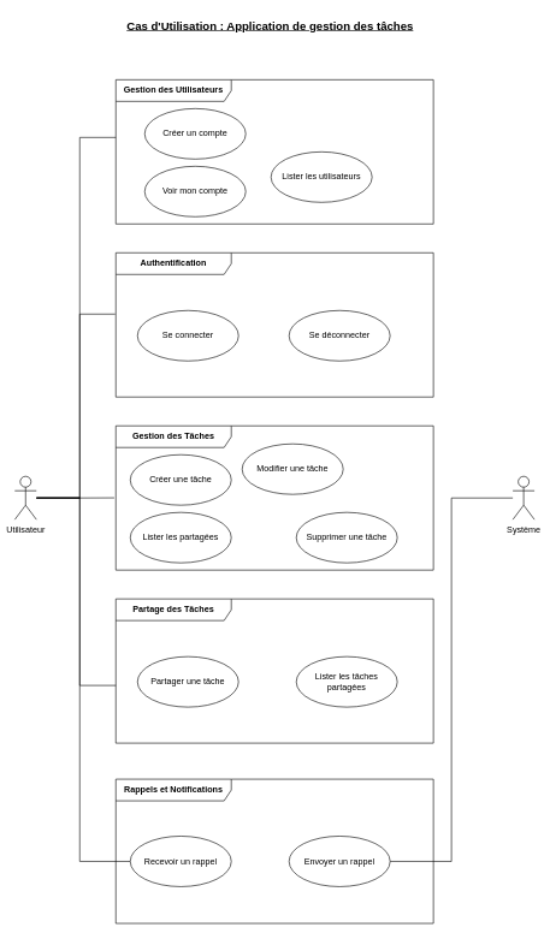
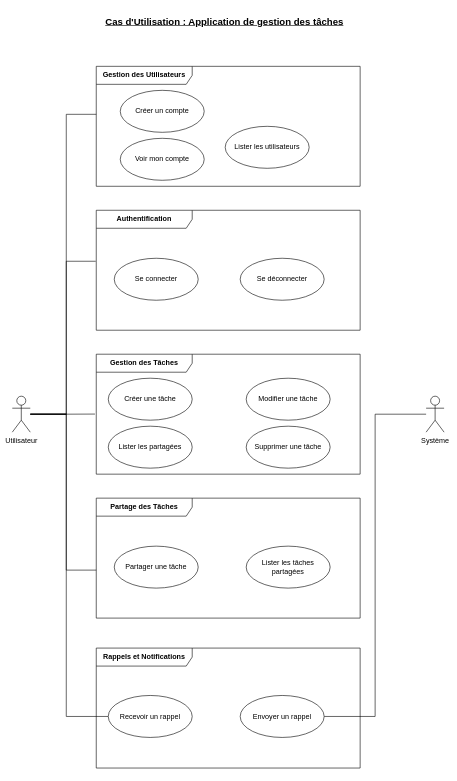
- <mxCell id="16" value="Modifier une tâche" style="ellipse;whiteSpace=wrap;html=1;" parent="14" vertex="1"><mxGeometry x="175" y="25" width="140" height="70" as="geometry" /></mxCell>
+ <mxCell id="16" value="Modifier une tâche" style="ellipse;whiteSpace=wrap;html=1;" parent="14" vertex="1"><mxGeometry x="250" y="40" width="140" height="70" as="geometry" /></mxCell>
